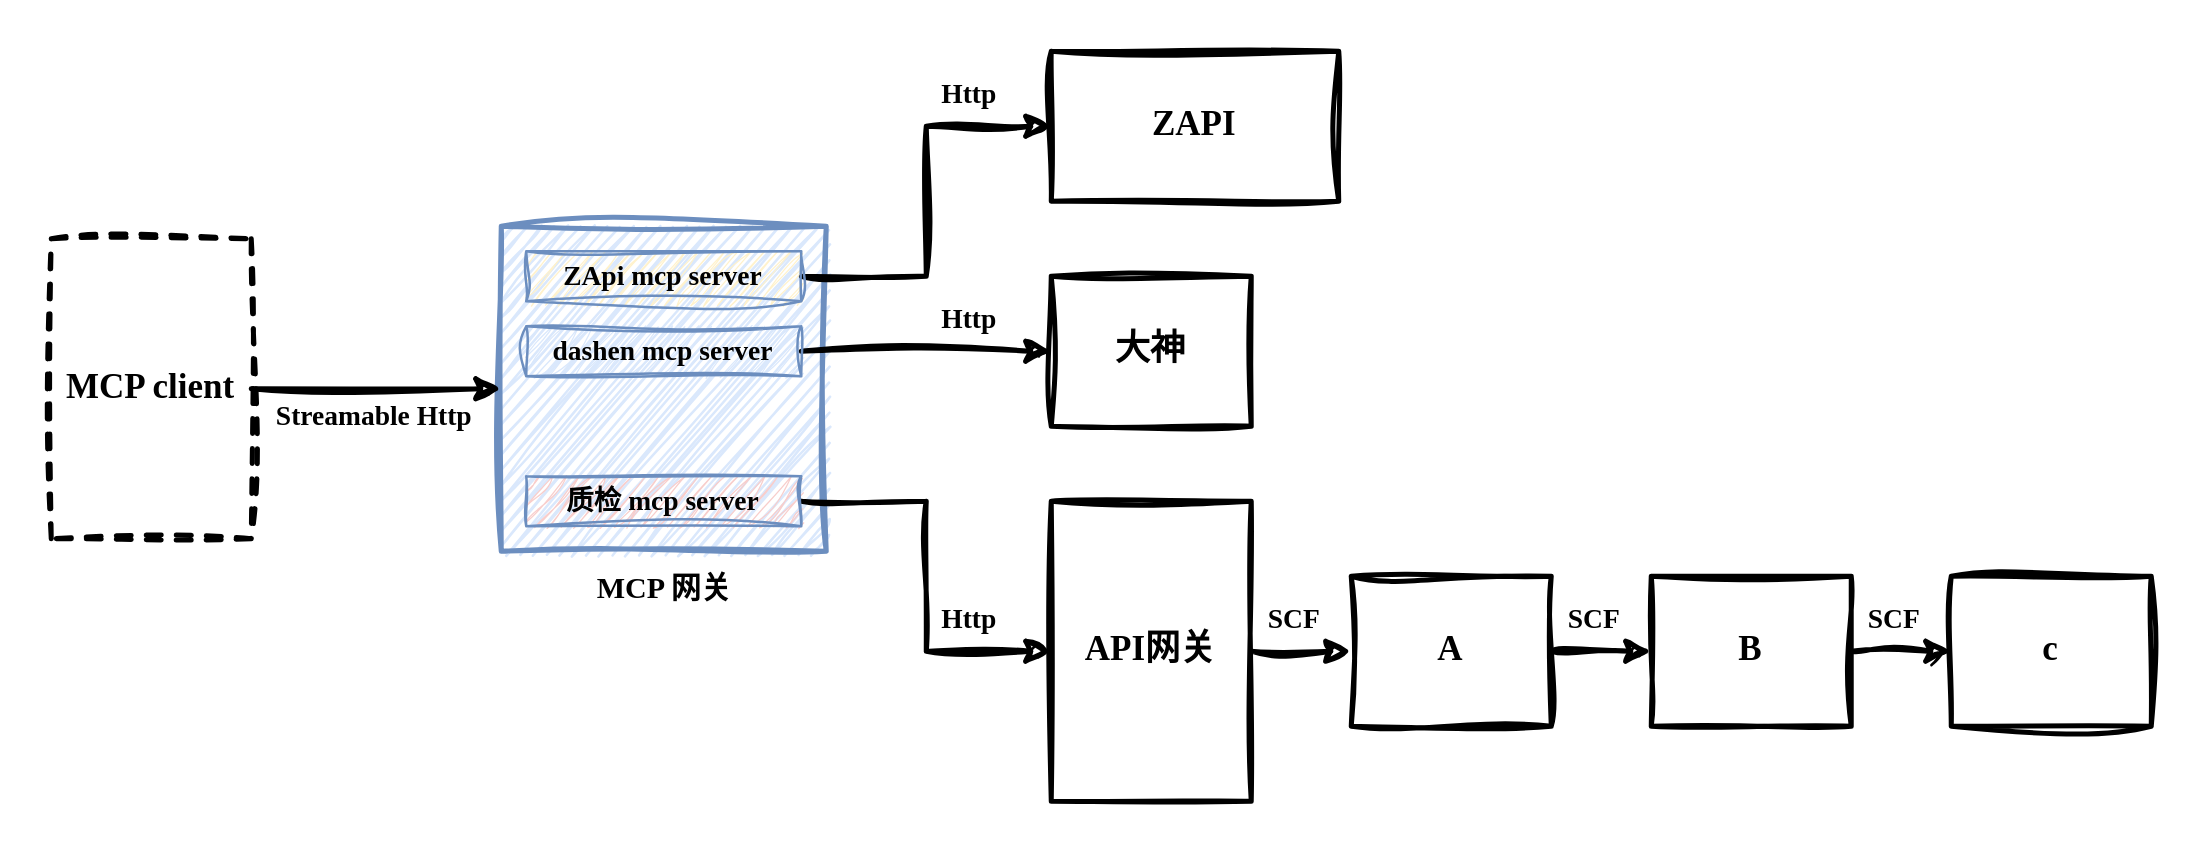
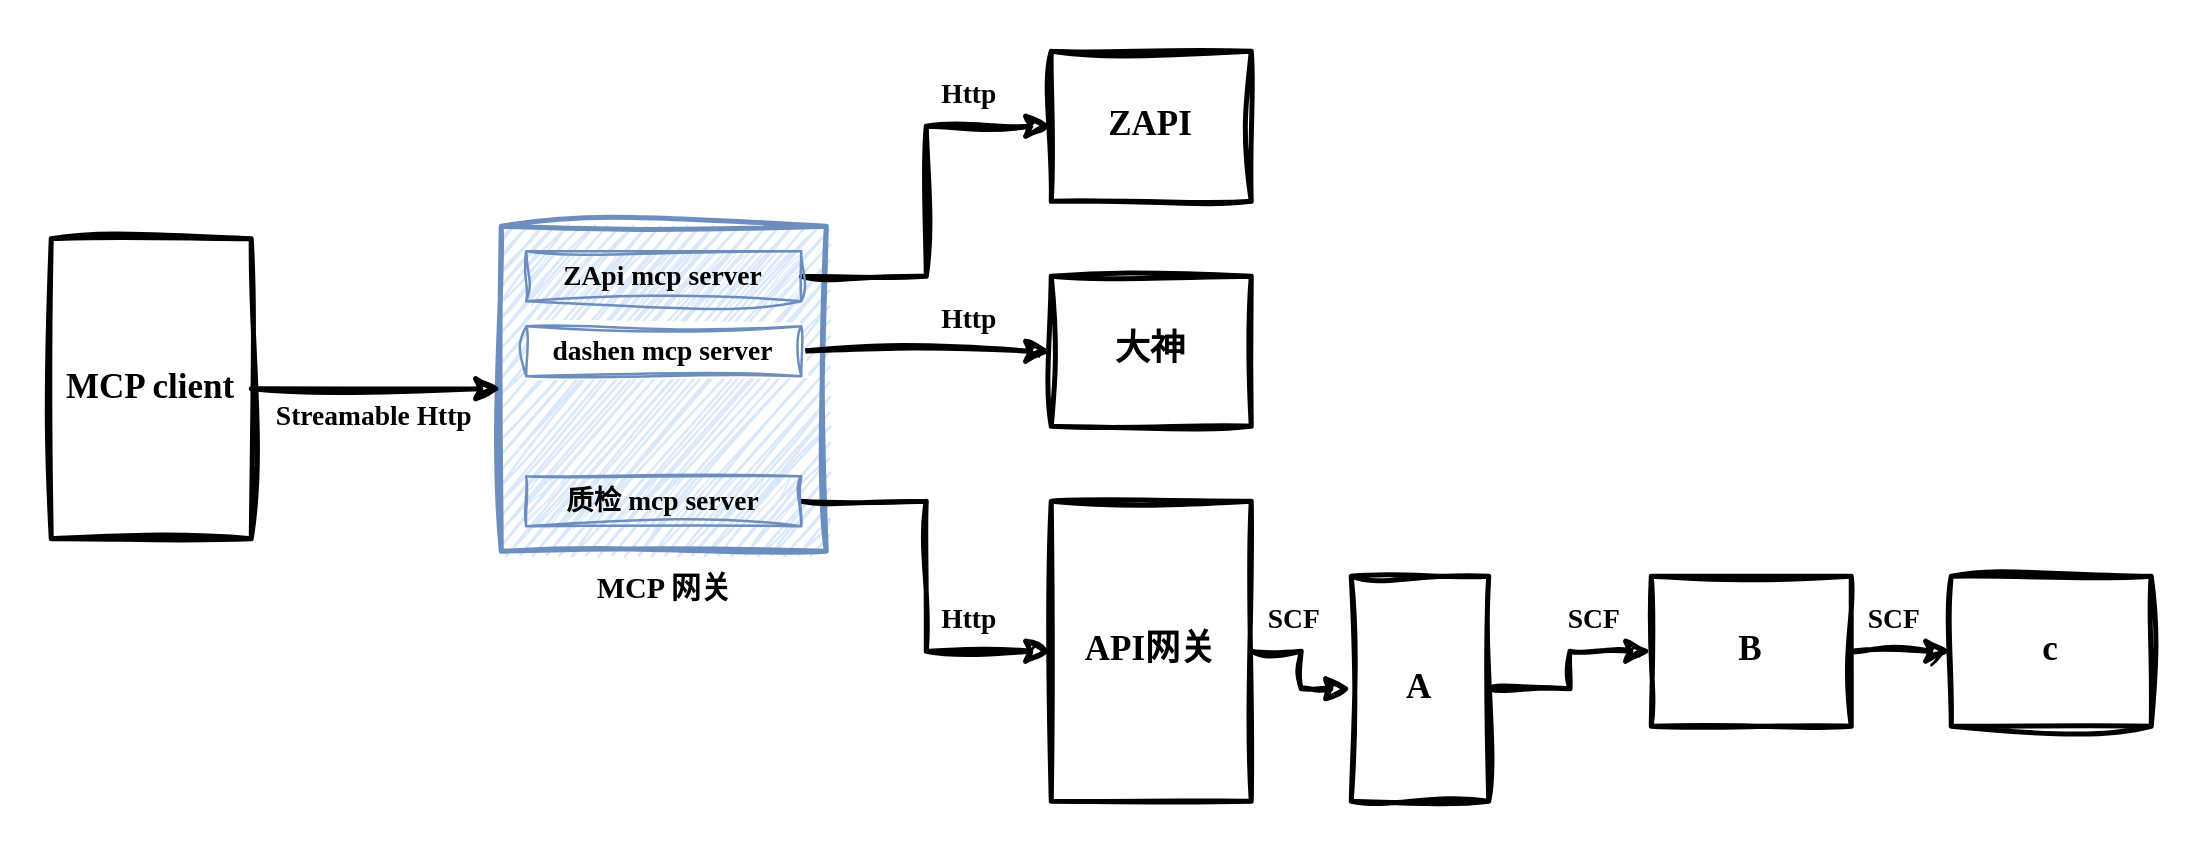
- <mxCell id="11" value="&lt;b&gt;&lt;font style=&quot;font-size: 14px;&quot;&gt;ZAPI&lt;/font&gt;&lt;/b&gt;" style="rounded=0;whiteSpace=wrap;html=1;sketch=1;hachureGap=4;jiggle=2;curveFitting=1;fontFamily=Architects Daughter;fontSource=https%3A%2F%2Ffonts.googleapis.com%2Fcss%3Ffamily%3DArchitects%2BDaughter;fillColor=none;strokeWidth=2;" parent="1" vertex="1"><mxGeometry x="420" y="20" width="115" height="60" as="geometry" /></mxCell>
+ <mxCell id="11" value="&lt;b&gt;&lt;font style=&quot;font-size: 14px;&quot;&gt;ZAPI&lt;/font&gt;&lt;/b&gt;" style="rounded=0;whiteSpace=wrap;html=1;sketch=1;hachureGap=4;jiggle=2;curveFitting=1;fontFamily=Architects Daughter;fontSource=https%3A%2F%2Ffonts.googleapis.com%2Fcss%3Ffamily%3DArchitects%2BDaughter;fillColor=none;strokeWidth=2;" parent="1" vertex="1"><mxGeometry x="420" y="20" width="80" height="60" as="geometry" /></mxCell>
- <mxCell id="22" value="&lt;font style=&quot;font-size: 11px;&quot;&gt;&lt;b&gt;ZApi&amp;nbsp;&lt;/b&gt;&lt;b style=&quot;background-color: transparent; color: light-dark(rgb(0, 0, 0), rgb(255, 255, 255));&quot;&gt;mcp server&lt;/b&gt;&lt;/font&gt;" style="rounded=0;whiteSpace=wrap;html=1;sketch=1;hachureGap=4;jiggle=2;curveFitting=1;fontFamily=Architects Daughter;fontSource=https%3A%2F%2Ffonts.googleapis.com%2Fcss%3Ffamily%3DArchitects%2BDaughter;fillColor=#fff2cc;strokeColor=#6c8ebf;" vertex="1" parent="1"><mxGeometry x="210" y="100" width="110" height="20" as="geometry" /></mxCell>
+ <mxCell id="22" value="&lt;font style=&quot;font-size: 11px;&quot;&gt;&lt;b&gt;ZApi&amp;nbsp;&lt;/b&gt;&lt;b style=&quot;background-color: transparent; color: light-dark(rgb(0, 0, 0), rgb(255, 255, 255));&quot;&gt;mcp server&lt;/b&gt;&lt;/font&gt;" style="rounded=0;whiteSpace=wrap;html=1;sketch=1;hachureGap=4;jiggle=2;curveFitting=1;fontFamily=Architects Daughter;fontSource=https%3A%2F%2Ffonts.googleapis.com%2Fcss%3Ffamily%3DArchitects%2BDaughter;fillColor=#dae8fc;strokeColor=#6c8ebf;" vertex="1" parent="1"><mxGeometry x="210" y="100" width="110" height="20" as="geometry" /></mxCell>
- <mxCell id="24" value="&lt;font style=&quot;font-size: 11px;&quot;&gt;&lt;b&gt;dashen&amp;nbsp;&lt;/b&gt;&lt;b style=&quot;background-color: transparent; color: light-dark(rgb(0, 0, 0), rgb(255, 255, 255));&quot;&gt;mcp server&lt;/b&gt;&lt;/font&gt;" style="rounded=0;whiteSpace=wrap;html=1;sketch=1;hachureGap=4;jiggle=2;curveFitting=1;fontFamily=Architects Daughter;fontSource=https%3A%2F%2Ffonts.googleapis.com%2Fcss%3Ffamily%3DArchitects%2BDaughter;fillColor=#dae8fc;strokeColor=#6c8ebf;" vertex="1" parent="1"><mxGeometry x="210" y="130" width="110" height="20" as="geometry" /></mxCell>
+ <mxCell id="24" value="&lt;font style=&quot;font-size: 11px;&quot;&gt;&lt;b&gt;dashen&amp;nbsp;&lt;/b&gt;&lt;b style=&quot;background-color: transparent; color: light-dark(rgb(0, 0, 0), rgb(255, 255, 255));&quot;&gt;mcp server&lt;/b&gt;&lt;/font&gt;" style="rounded=0;whiteSpace=wrap;html=1;sketch=1;hachureGap=4;jiggle=2;curveFitting=1;fontFamily=Architects Daughter;fontSource=https%3A%2F%2Ffonts.googleapis.com%2Fcss%3Ffamily%3DArchitects%2BDaughter;fillColor=#ffffff;strokeColor=#6c8ebf;" vertex="1" parent="1"><mxGeometry x="210" y="130" width="110" height="20" as="geometry" /></mxCell>
- <mxCell id="14" value="&lt;b&gt;&lt;font style=&quot;font-size: 14px;&quot;&gt;MCP client&lt;/font&gt;&lt;/b&gt;" style="rounded=0;whiteSpace=wrap;html=1;sketch=1;hachureGap=4;jiggle=2;curveFitting=1;fontFamily=Architects Daughter;fontSource=https%3A%2F%2Ffonts.googleapis.com%2Fcss%3Ffamily%3DArchitects%2BDaughter;fillColor=none;strokeWidth=2;dashed=1;" parent="1" vertex="1"><mxGeometry y="95" width="80" height="120" as="geometry" x="20" /></mxCell>
+ <mxCell id="14" value="&lt;b&gt;&lt;font style=&quot;font-size: 14px;&quot;&gt;MCP client&lt;/font&gt;&lt;/b&gt;" style="rounded=0;whiteSpace=wrap;html=1;sketch=1;hachureGap=4;jiggle=2;curveFitting=1;fontFamily=Architects Daughter;fontSource=https%3A%2F%2Ffonts.googleapis.com%2Fcss%3Ffamily%3DArchitects%2BDaughter;fillColor=none;strokeWidth=2;" parent="1" vertex="1"><mxGeometry y="95" width="80" height="120" as="geometry" x="20" /></mxCell>
- <mxCell id="26" value="&lt;font style=&quot;font-size: 11px;&quot;&gt;&lt;b&gt;质检&amp;nbsp;&lt;/b&gt;&lt;b style=&quot;background-color: transparent; color: light-dark(rgb(0, 0, 0), rgb(255, 255, 255));&quot;&gt;mcp server&lt;/b&gt;&lt;/font&gt;" style="rounded=0;whiteSpace=wrap;html=1;sketch=1;hachureGap=4;jiggle=2;curveFitting=1;fontFamily=Architects Daughter;fontSource=https%3A%2F%2Ffonts.googleapis.com%2Fcss%3Ffamily%3DArchitects%2BDaughter;fillColor=#f8cecc;strokeColor=#6c8ebf;" vertex="1" parent="1"><mxGeometry x="210" y="190" width="110" height="20" as="geometry" /></mxCell>
+ <mxCell id="26" value="&lt;font style=&quot;font-size: 11px;&quot;&gt;&lt;b&gt;质检&amp;nbsp;&lt;/b&gt;&lt;b style=&quot;background-color: transparent; color: light-dark(rgb(0, 0, 0), rgb(255, 255, 255));&quot;&gt;mcp server&lt;/b&gt;&lt;/font&gt;" style="rounded=0;whiteSpace=wrap;html=1;sketch=1;hachureGap=4;jiggle=2;curveFitting=1;fontFamily=Architects Daughter;fontSource=https%3A%2F%2Ffonts.googleapis.com%2Fcss%3Ffamily%3DArchitects%2BDaughter;fillColor=#dae8fc;strokeColor=#6c8ebf;" vertex="1" parent="1"><mxGeometry x="210" y="190" width="110" height="20" as="geometry" /></mxCell>
- <mxCell id="6" value="&lt;b&gt;&lt;font style=&quot;font-size: 14px;&quot;&gt;A&lt;/font&gt;&lt;/b&gt;" style="rounded=0;whiteSpace=wrap;html=1;sketch=1;hachureGap=4;jiggle=2;curveFitting=1;fontFamily=Architects Daughter;fontSource=https%3A%2F%2Ffonts.googleapis.com%2Fcss%3Ffamily%3DArchitects%2BDaughter;fillColor=none;strokeWidth=2;" parent="1" vertex="1"><mxGeometry x="540" y="230" width="80" height="60" as="geometry" /></mxCell>
+ <mxCell id="6" value="&lt;b&gt;&lt;font style=&quot;font-size: 14px;&quot;&gt;A&lt;/font&gt;&lt;/b&gt;" style="rounded=0;whiteSpace=wrap;html=1;sketch=1;hachureGap=4;jiggle=2;curveFitting=1;fontFamily=Architects Daughter;fontSource=https%3A%2F%2Ffonts.googleapis.com%2Fcss%3Ffamily%3DArchitects%2BDaughter;fillColor=none;strokeWidth=2;" parent="1" vertex="1"><mxGeometry x="540" y="230" width="55" height="90" as="geometry" /></mxCell>
